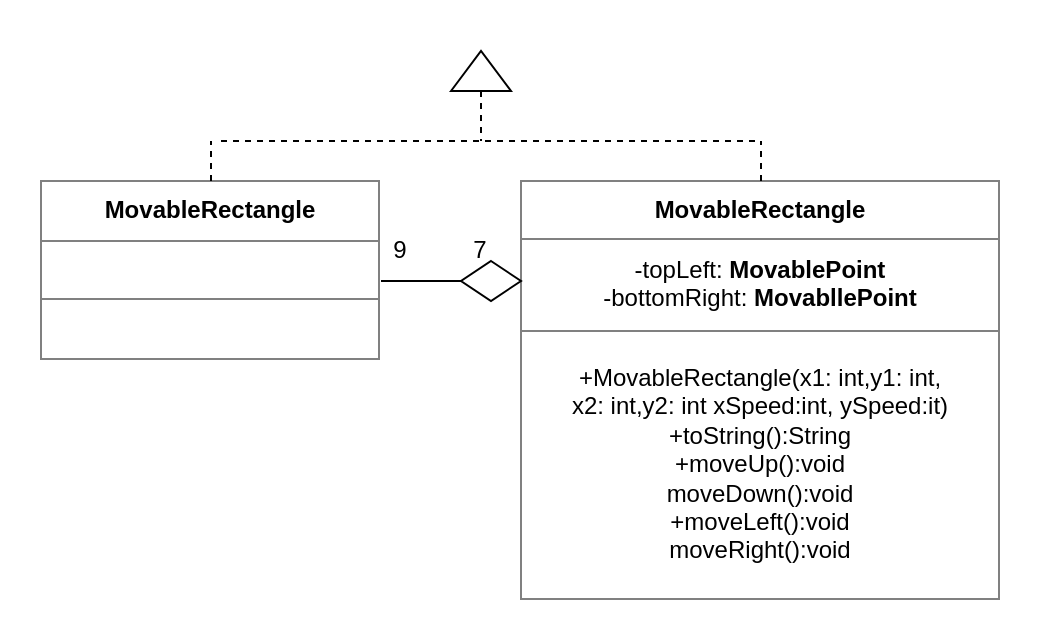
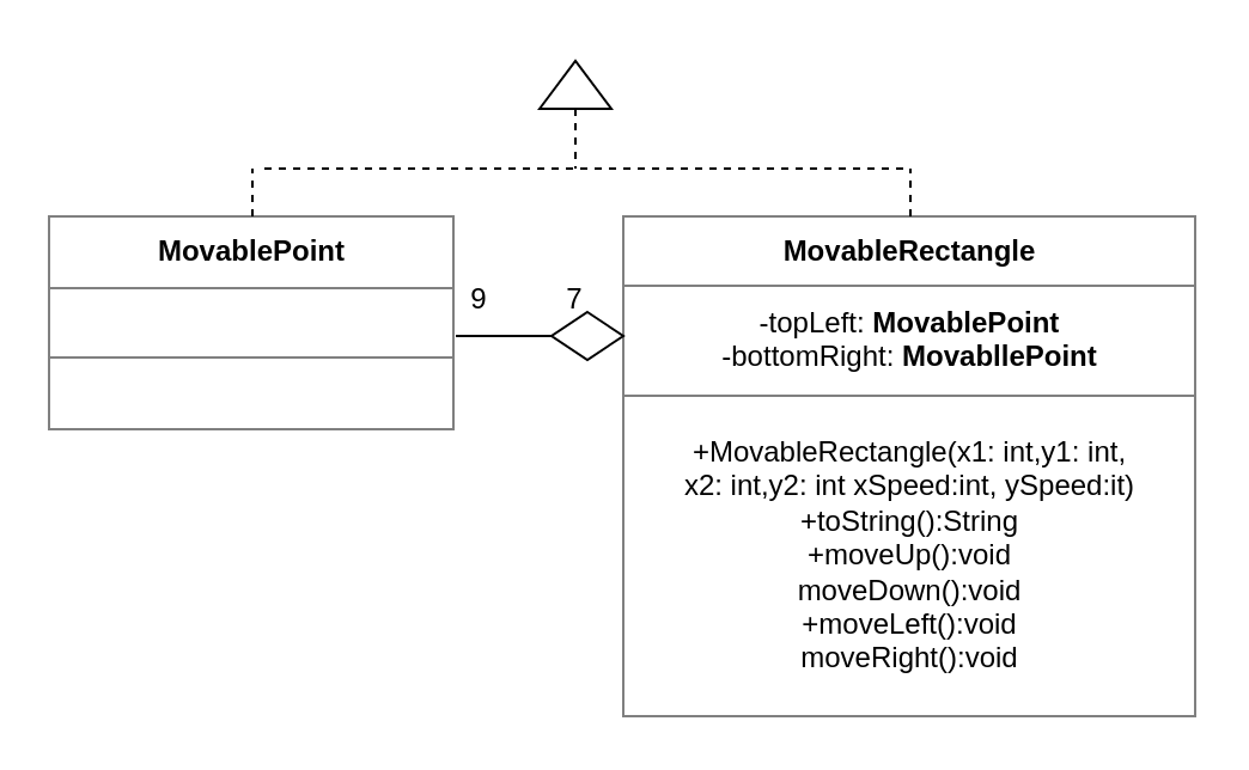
- <mxCell id="2" value="&lt;table border=&quot;1&quot; width=&quot;100%&quot; height=&quot;100%&quot; cellpadding=&quot;4&quot; style=&quot;width:100%;height:100%;border-collapse:collapse;&quot;&gt;&lt;tbody&gt;&lt;tr&gt;&lt;th align=&quot;center&quot;&gt;MovableRectangle&lt;/th&gt;&lt;/tr&gt;&lt;tr&gt;&lt;td align=&quot;center&quot;&gt;&lt;br&gt;&lt;/td&gt;&lt;/tr&gt;&lt;tr&gt;&lt;td align=&quot;center&quot;&gt;&lt;br&gt;&lt;/td&gt;&lt;/tr&gt;&lt;/tbody&gt;&lt;/table&gt;" style="text;html=1;strokeColor=none;fillColor=none;overflow=fill;" vertex="1" parent="1"><mxGeometry x="20" y="90" width="170" height="90" as="geometry" /></mxCell>
+ <mxCell id="2" value="&lt;table border=&quot;1&quot; width=&quot;100%&quot; height=&quot;100%&quot; cellpadding=&quot;4&quot; style=&quot;width:100%;height:100%;border-collapse:collapse;&quot;&gt;&lt;tbody&gt;&lt;tr&gt;&lt;th align=&quot;center&quot;&gt;MovablePoint&lt;/th&gt;&lt;/tr&gt;&lt;tr&gt;&lt;td align=&quot;center&quot;&gt;&lt;br&gt;&lt;/td&gt;&lt;/tr&gt;&lt;tr&gt;&lt;td align=&quot;center&quot;&gt;&lt;br&gt;&lt;/td&gt;&lt;/tr&gt;&lt;/tbody&gt;&lt;/table&gt;" style="text;html=1;strokeColor=none;fillColor=none;overflow=fill;" vertex="1" parent="1"><mxGeometry x="20" y="90" width="170" height="90" as="geometry" /></mxCell>
